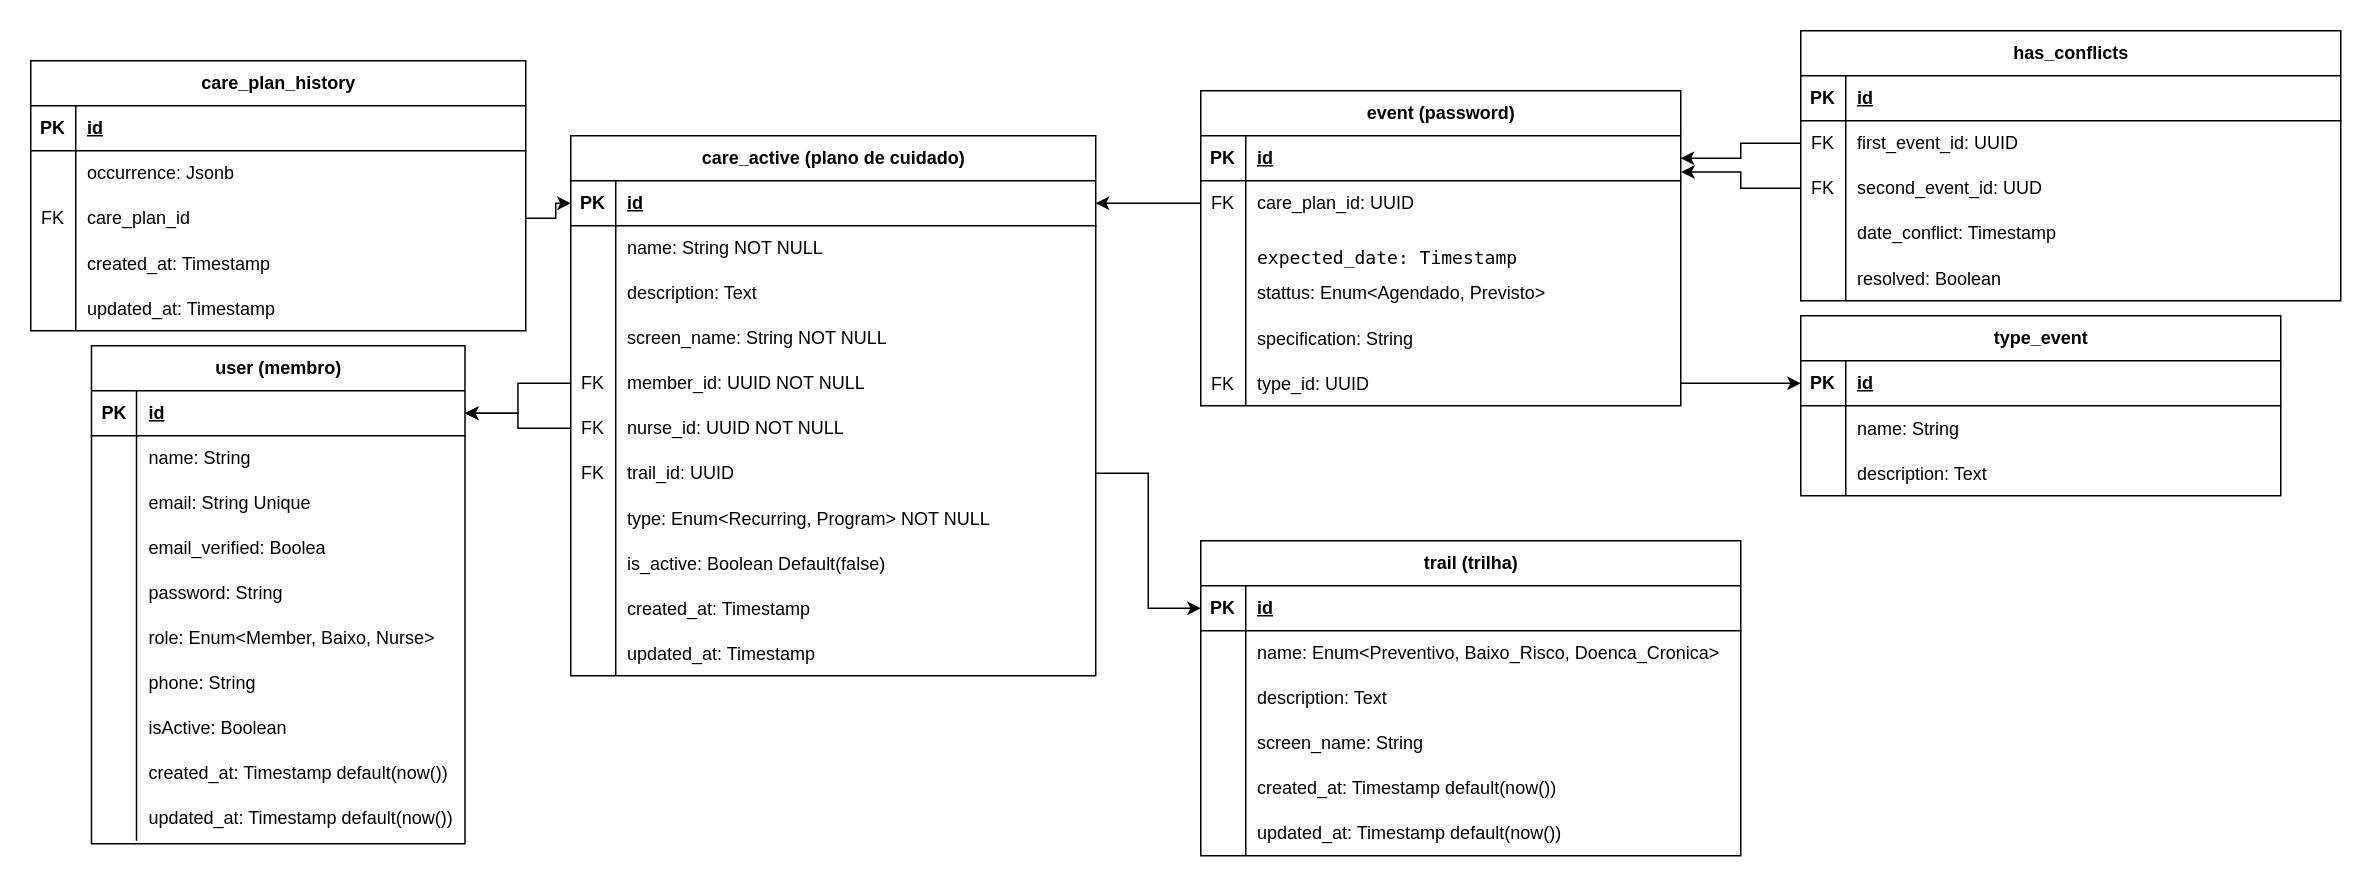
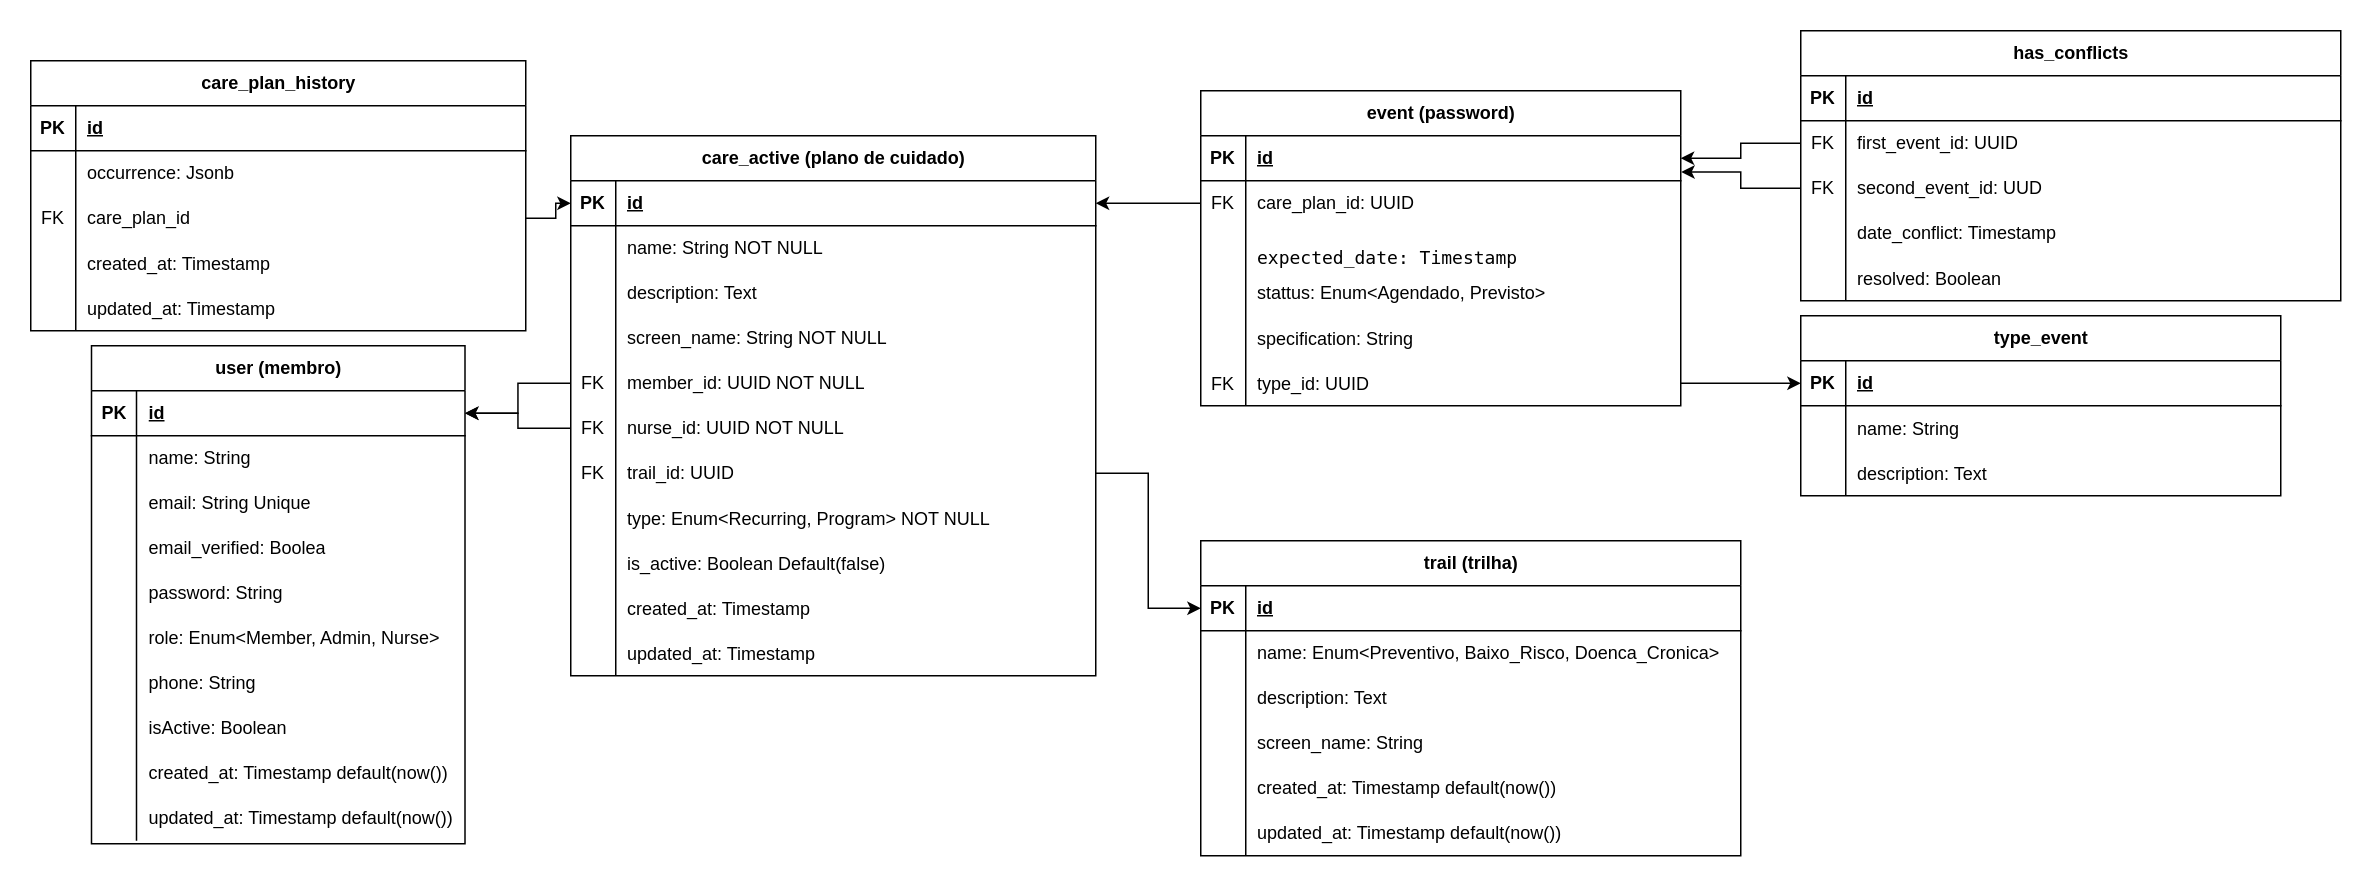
- <mxCell id="105" value="role: Enum&amp;lt;Member, Baixo, Nurse&amp;gt;" style="shape=partialRectangle;connectable=0;fillColor=none;top=0;left=0;bottom=0;right=0;align=left;spacingLeft=6;overflow=hidden;whiteSpace=wrap;html=1;" vertex="1" parent="103"><mxGeometry x="30" width="219" height="30" as="geometry"><mxRectangle width="219" height="30" as="alternateBounds" /></mxGeometry></mxCell>
+ <mxCell id="105" value="role: Enum&amp;lt;Member, Admin, Nurse&amp;gt;" style="shape=partialRectangle;connectable=0;fillColor=none;top=0;left=0;bottom=0;right=0;align=left;spacingLeft=6;overflow=hidden;whiteSpace=wrap;html=1;" vertex="1" parent="103"><mxGeometry x="30" width="219" height="30" as="geometry"><mxRectangle width="219" height="30" as="alternateBounds" /></mxGeometry></mxCell>
